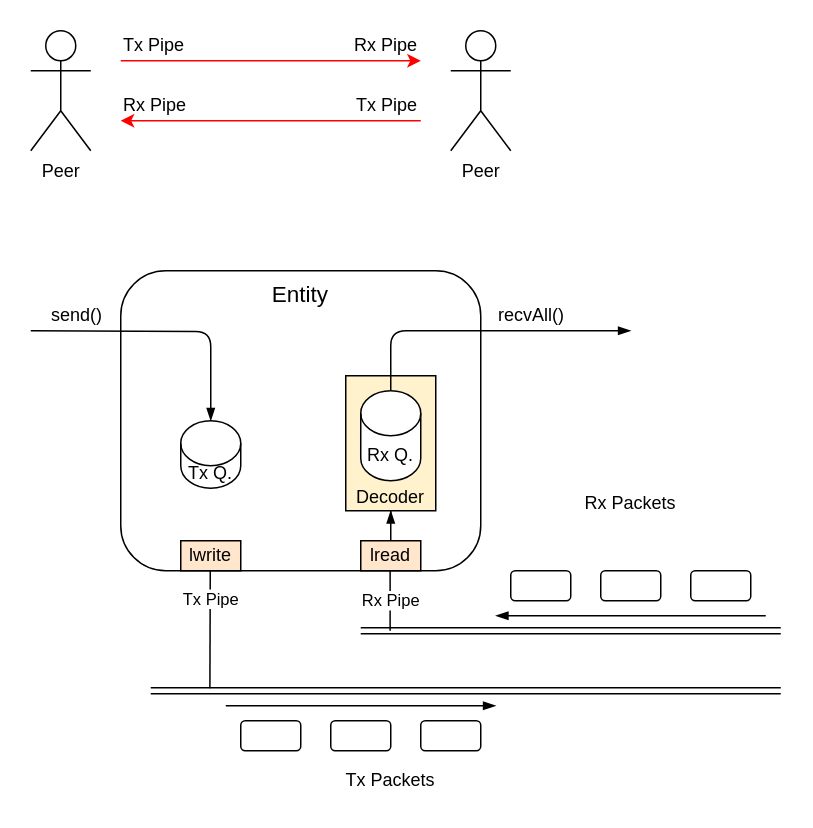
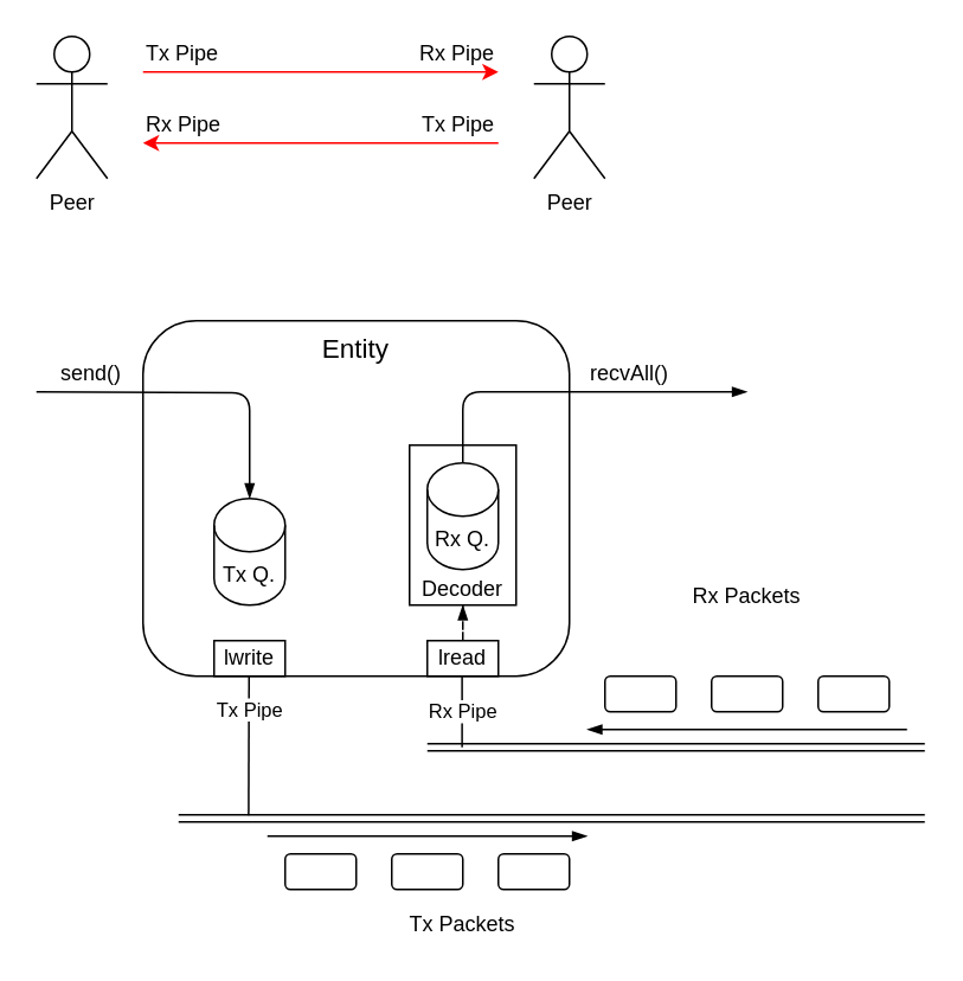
- <mxCell id="13" value="Tx Q." style="shape=cylinder3;whiteSpace=wrap;html=1;boundedLbl=1;backgroundOutline=1;size=15;rounded=0;verticalAlign=middle;" parent="1" vertex="1"><mxGeometry x="120" y="280" width="40" height="45" as="geometry" /></mxCell>
+ <mxCell id="13" value="Tx Q." style="shape=cylinder3;whiteSpace=wrap;html=1;boundedLbl=1;backgroundOutline=1;size=15;rounded=0;verticalAlign=middle;" parent="1" vertex="1"><mxGeometry x="120" y="280" width="40" height="60" as="geometry" /></mxCell>
- <mxCell id="4" value="Decoder" style="rounded=0;whiteSpace=wrap;html=1;verticalAlign=bottom;fillColor=#fff2cc;" parent="1" vertex="1"><mxGeometry x="230" y="250" width="60" height="90" as="geometry" /></mxCell>
+ <mxCell id="4" value="Decoder" style="rounded=0;whiteSpace=wrap;html=1;verticalAlign=bottom;" parent="1" vertex="1"><mxGeometry x="230" y="250" width="60" height="90" as="geometry" /></mxCell>
- <mxCell id="3" style="edgeStyle=orthogonalEdgeStyle;rounded=0;orthogonalLoop=1;jettySize=auto;html=1;fontSize=12;endArrow=blockThin;endFill=1;exitX=0.5;exitY=0;exitDx=0;exitDy=0;" parent="1" source="11" target="4" edge="1"><mxGeometry relative="1" as="geometry" /></mxCell>
+ <mxCell id="3" style="edgeStyle=orthogonalEdgeStyle;rounded=0;orthogonalLoop=1;jettySize=auto;html=1;fontSize=12;endArrow=blockThin;endFill=1;exitX=0.5;exitY=0;exitDx=0;exitDy=0;dashed=1;" parent="1" source="11" target="4" edge="1"><mxGeometry relative="1" as="geometry" /></mxCell>
- <mxCell id="10" value="lwrite" style="rounded=0;whiteSpace=wrap;html=1;fillColor=#ffe6cc;" parent="1" vertex="1"><mxGeometry x="120" y="360" width="40" height="20" as="geometry" /></mxCell>
+ <mxCell id="10" value="lwrite" style="rounded=0;whiteSpace=wrap;html=1;" parent="1" vertex="1"><mxGeometry x="120" y="360" width="40" height="20" as="geometry" /></mxCell>
- <mxCell id="11" value="lread" style="rounded=0;whiteSpace=wrap;html=1;fillColor=#ffe6cc;" parent="1" vertex="1"><mxGeometry x="240" y="360" width="40" height="20" as="geometry" /></mxCell>
+ <mxCell id="11" value="lread" style="rounded=0;whiteSpace=wrap;html=1;" parent="1" vertex="1"><mxGeometry x="240" y="360" width="40" height="20" as="geometry" /></mxCell>
